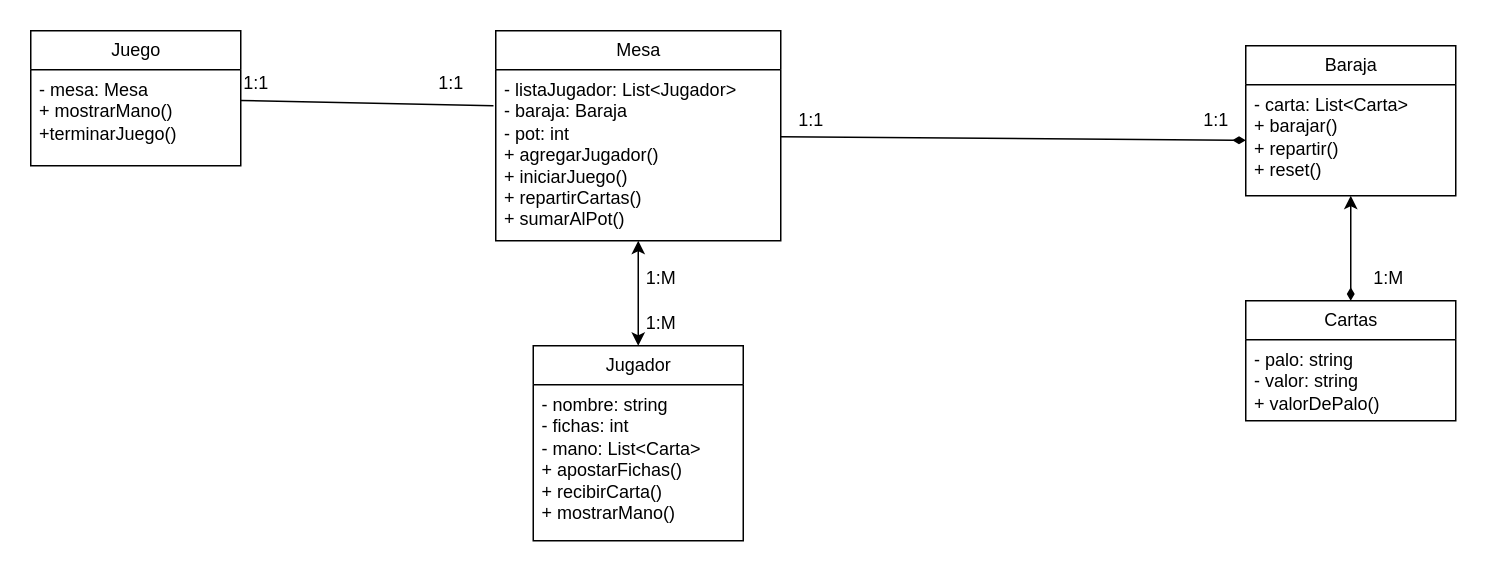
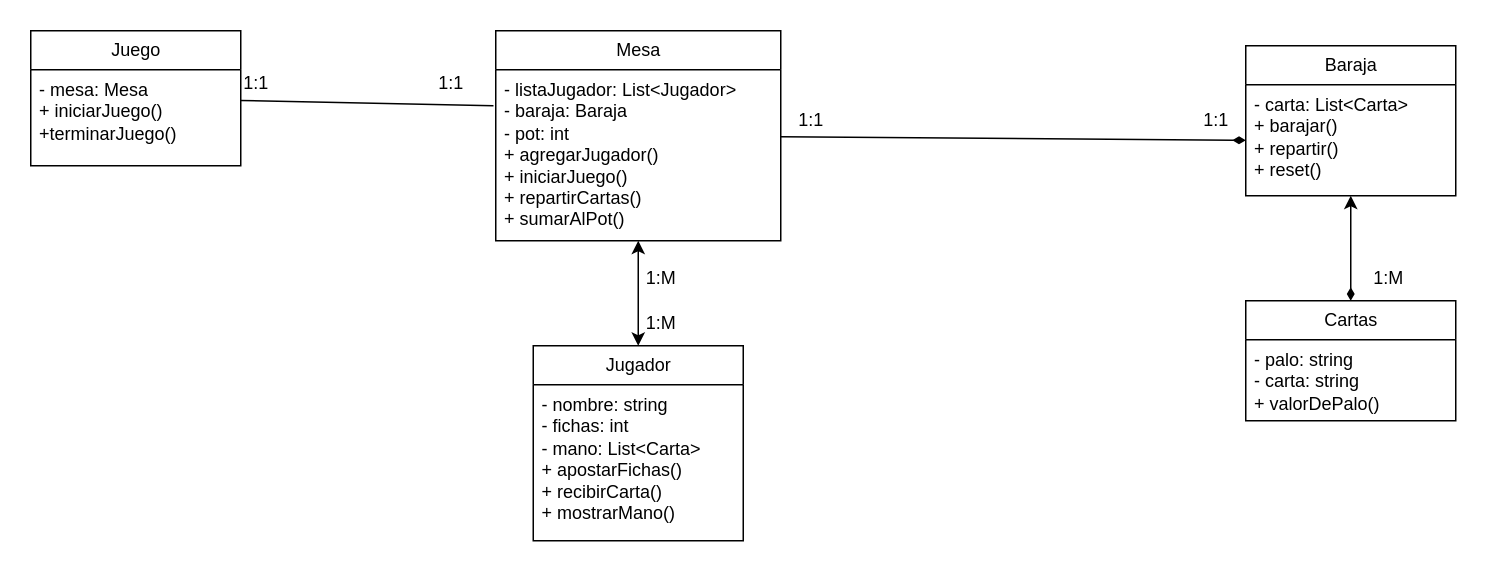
- <mxCell id="10" value="- mesa: Mesa&lt;br&gt;+ mostrarMano()&lt;br&gt;+terminarJuego()" style="text;strokeColor=none;fillColor=none;align=left;verticalAlign=top;spacingLeft=4;spacingRight=4;overflow=hidden;rotatable=0;points=[[0,0.5],[1,0.5]];portConstraint=eastwest;whiteSpace=wrap;html=1;" vertex="1" parent="9"><mxGeometry y="26" width="140" height="64" as="geometry" /></mxCell>
+ <mxCell id="10" value="- mesa: Mesa&lt;br&gt;+ iniciarJuego()&lt;br&gt;+terminarJuego()" style="text;strokeColor=none;fillColor=none;align=left;verticalAlign=top;spacingLeft=4;spacingRight=4;overflow=hidden;rotatable=0;points=[[0,0.5],[1,0.5]];portConstraint=eastwest;whiteSpace=wrap;html=1;" vertex="1" parent="9"><mxGeometry y="26" width="140" height="64" as="geometry" /></mxCell>
- <mxCell id="15" value="- palo: string&lt;br&gt;- valor: string&lt;br&gt;+ valorDePalo()" style="text;strokeColor=none;fillColor=none;align=left;verticalAlign=top;spacingLeft=4;spacingRight=4;overflow=hidden;rotatable=0;points=[[0,0.5],[1,0.5]];portConstraint=eastwest;whiteSpace=wrap;html=1;" vertex="1" parent="14"><mxGeometry y="26" width="140" height="54" as="geometry" /></mxCell>
+ <mxCell id="15" value="- palo: string&lt;br&gt;- carta: string&lt;br&gt;+ valorDePalo()" style="text;strokeColor=none;fillColor=none;align=left;verticalAlign=top;spacingLeft=4;spacingRight=4;overflow=hidden;rotatable=0;points=[[0,0.5],[1,0.5]];portConstraint=eastwest;whiteSpace=wrap;html=1;" vertex="1" parent="14"><mxGeometry y="26" width="140" height="54" as="geometry" /></mxCell>
